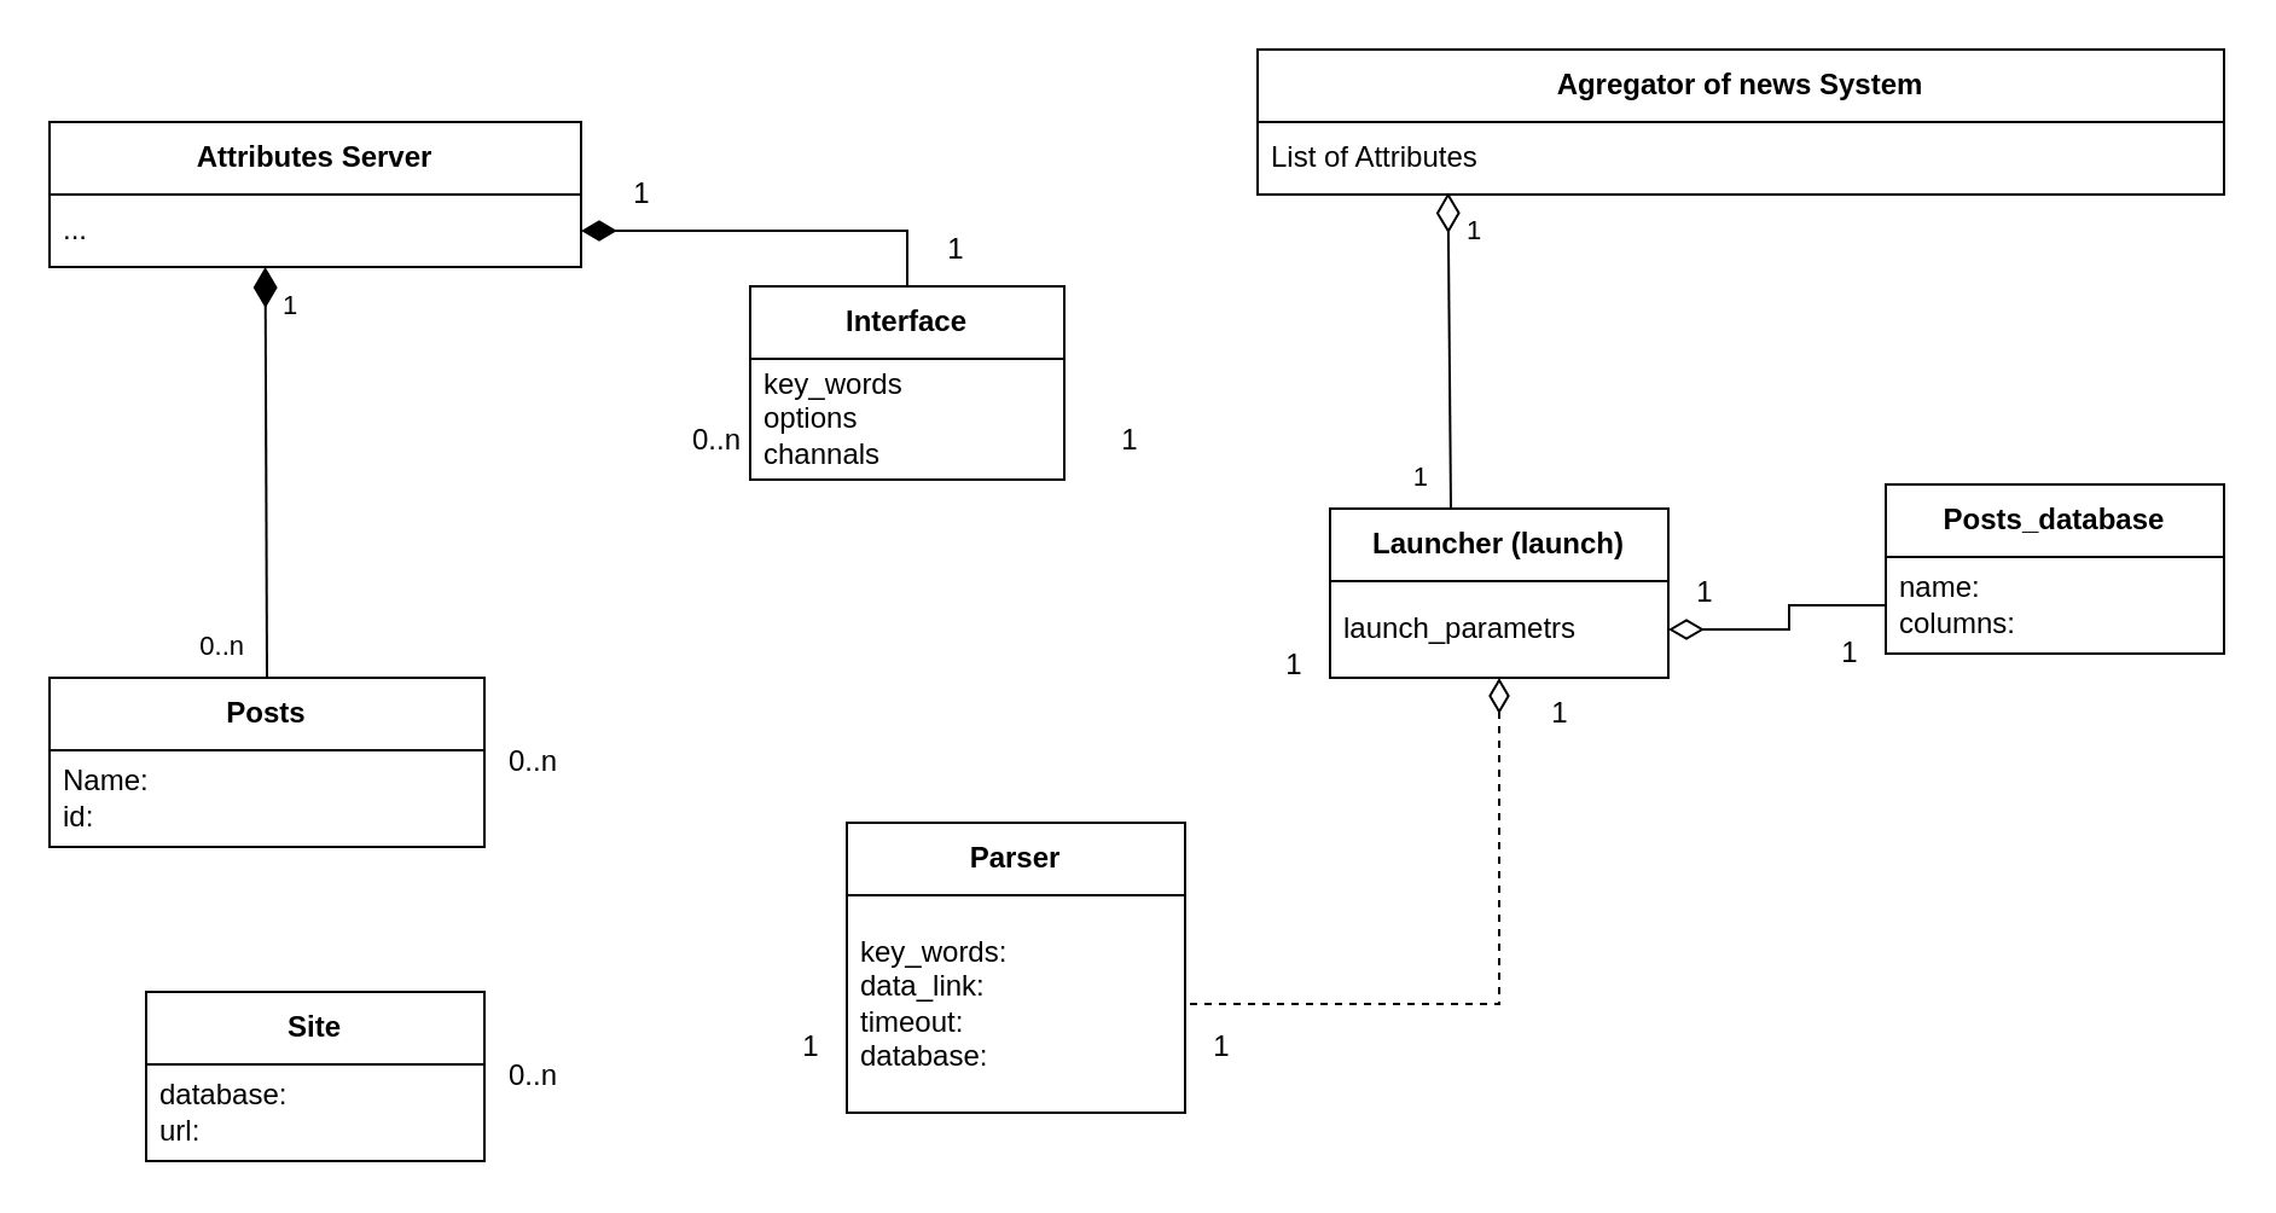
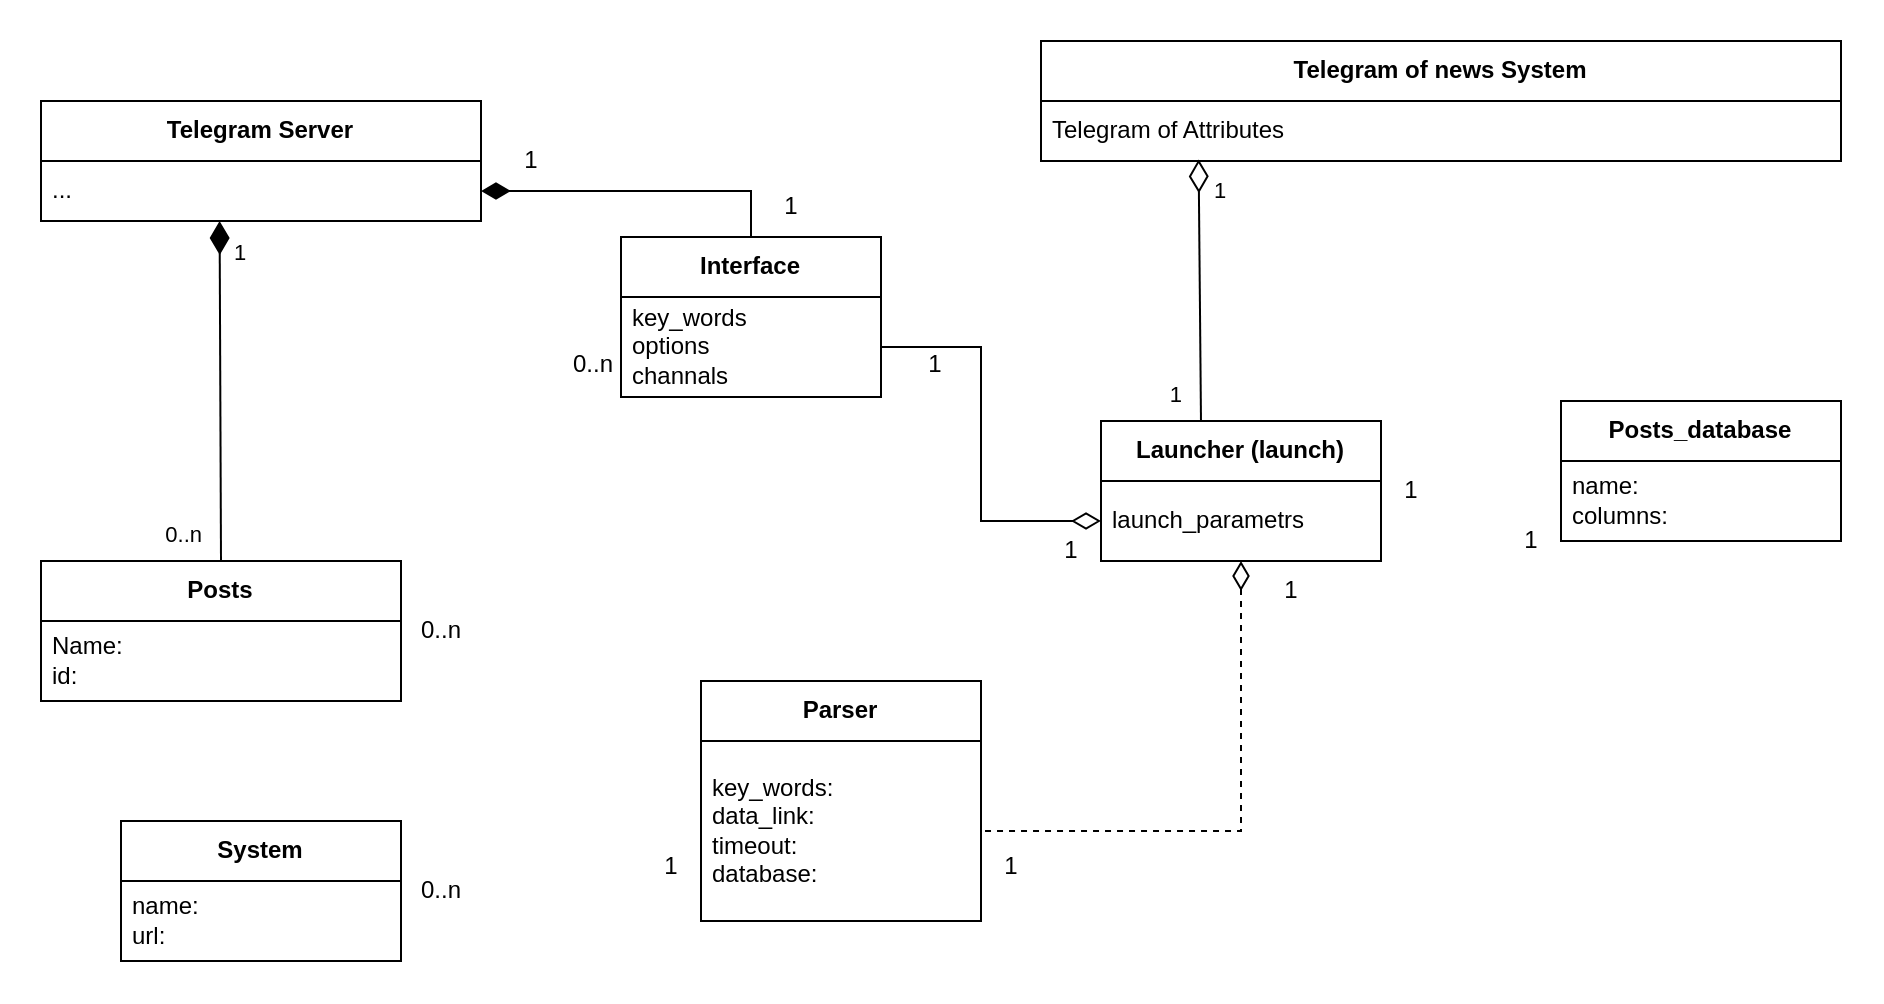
- <mxCell id="2" value="&lt;b&gt;Agregator of news System&lt;/b&gt;" style="swimlane;fontStyle=0;childLayout=stackLayout;horizontal=1;startSize=30;horizontalStack=0;resizeParent=1;resizeParentMax=0;resizeLast=0;collapsible=1;marginBottom=0;whiteSpace=wrap;html=1;" vertex="1" parent="1"><mxGeometry x="520" y="20" width="400" height="60" as="geometry"><mxRectangle x="410" y="10" width="190" height="30" as="alternateBounds" /></mxGeometry></mxCell>
+ <mxCell id="2" value="&lt;b&gt;Telegram of news System&lt;/b&gt;" style="swimlane;fontStyle=0;childLayout=stackLayout;horizontal=1;startSize=30;horizontalStack=0;resizeParent=1;resizeParentMax=0;resizeLast=0;collapsible=1;marginBottom=0;whiteSpace=wrap;html=1;" vertex="1" parent="1"><mxGeometry x="520" y="20" width="400" height="60" as="geometry"><mxRectangle x="410" y="10" width="190" height="30" as="alternateBounds" /></mxGeometry></mxCell>
- <mxCell id="4" value="&lt;b&gt;Attributes Server&lt;/b&gt;" style="swimlane;fontStyle=0;childLayout=stackLayout;horizontal=1;startSize=30;horizontalStack=0;resizeParent=1;resizeParentMax=0;resizeLast=0;collapsible=1;marginBottom=0;whiteSpace=wrap;html=1;" vertex="1" parent="1"><mxGeometry x="20" y="50" width="220" height="60" as="geometry" /></mxCell>
+ <mxCell id="4" value="&lt;b&gt;Telegram Server&lt;/b&gt;" style="swimlane;fontStyle=0;childLayout=stackLayout;horizontal=1;startSize=30;horizontalStack=0;resizeParent=1;resizeParentMax=0;resizeLast=0;collapsible=1;marginBottom=0;whiteSpace=wrap;html=1;" vertex="1" parent="1"><mxGeometry x="20" y="50" width="220" height="60" as="geometry" /></mxCell>
- <mxCell id="3" value="List of Attributes&amp;nbsp;&lt;span style=&quot;white-space: pre;&quot;&gt;&#09;&lt;/span&gt;" style="text;strokeColor=none;fillColor=none;align=left;verticalAlign=middle;spacingLeft=4;spacingRight=4;overflow=hidden;points=[[0,0.5],[1,0.5]];portConstraint=eastwest;rotatable=0;whiteSpace=wrap;html=1;" vertex="1" parent="2"><mxGeometry y="30" width="400" height="30" as="geometry" /></mxCell>
+ <mxCell id="3" value="Telegram of Attributes&amp;nbsp;&lt;span style=&quot;white-space: pre;&quot;&gt;&#09;&lt;/span&gt;" style="text;strokeColor=none;fillColor=none;align=left;verticalAlign=middle;spacingLeft=4;spacingRight=4;overflow=hidden;points=[[0,0.5],[1,0.5]];portConstraint=eastwest;rotatable=0;whiteSpace=wrap;html=1;" vertex="1" parent="2"><mxGeometry y="30" width="400" height="30" as="geometry" /></mxCell>
+ <mxCell id="30" style="edgeStyle=orthogonalEdgeStyle;rounded=0;orthogonalLoop=1;jettySize=auto;html=1;entryX=1;entryY=0.5;entryDx=0;entryDy=0;endArrow=none;endFill=0;endSize=12;startSize=12;startArrow=diamondThin;startFill=0;" edge="1" parent="1" source="21" target="19"><mxGeometry relative="1" as="geometry" /></mxCell>
- <mxCell id="33" style="edgeStyle=orthogonalEdgeStyle;rounded=0;orthogonalLoop=1;jettySize=auto;html=1;entryX=0;entryY=0.5;entryDx=0;entryDy=0;endArrow=none;endFill=0;startSize=12;endSize=12;startArrow=diamondThin;startFill=0;" edge="1" parent="1" source="21" target="14"><mxGeometry relative="1" as="geometry" /></mxCell>
- <mxCell id="11" value="&lt;b&gt;Site&lt;/b&gt;" style="swimlane;fontStyle=0;childLayout=stackLayout;horizontal=1;startSize=30;horizontalStack=0;resizeParent=1;resizeParentMax=0;resizeLast=0;collapsible=1;marginBottom=0;whiteSpace=wrap;html=1;" vertex="1" parent="1"><mxGeometry x="60" y="410" width="140" height="70" as="geometry" /></mxCell>
+ <mxCell id="11" value="&lt;b&gt;System&lt;/b&gt;" style="swimlane;fontStyle=0;childLayout=stackLayout;horizontal=1;startSize=30;horizontalStack=0;resizeParent=1;resizeParentMax=0;resizeLast=0;collapsible=1;marginBottom=0;whiteSpace=wrap;html=1;" vertex="1" parent="1"><mxGeometry x="60" y="410" width="140" height="70" as="geometry" /></mxCell>
- <mxCell id="12" value="database:&amp;nbsp;&lt;div&gt;url:&amp;nbsp;&lt;/div&gt;" style="text;strokeColor=none;fillColor=none;align=left;verticalAlign=middle;spacingLeft=4;spacingRight=4;overflow=hidden;points=[[0,0.5],[1,0.5]];portConstraint=eastwest;rotatable=0;whiteSpace=wrap;html=1;" vertex="1" parent="11"><mxGeometry y="30" width="140" height="40" as="geometry" /></mxCell>
+ <mxCell id="12" value="name:&amp;nbsp;&lt;div&gt;url:&amp;nbsp;&lt;/div&gt;" style="text;strokeColor=none;fillColor=none;align=left;verticalAlign=middle;spacingLeft=4;spacingRight=4;overflow=hidden;points=[[0,0.5],[1,0.5]];portConstraint=eastwest;rotatable=0;whiteSpace=wrap;html=1;" vertex="1" parent="11"><mxGeometry y="30" width="140" height="40" as="geometry" /></mxCell>
